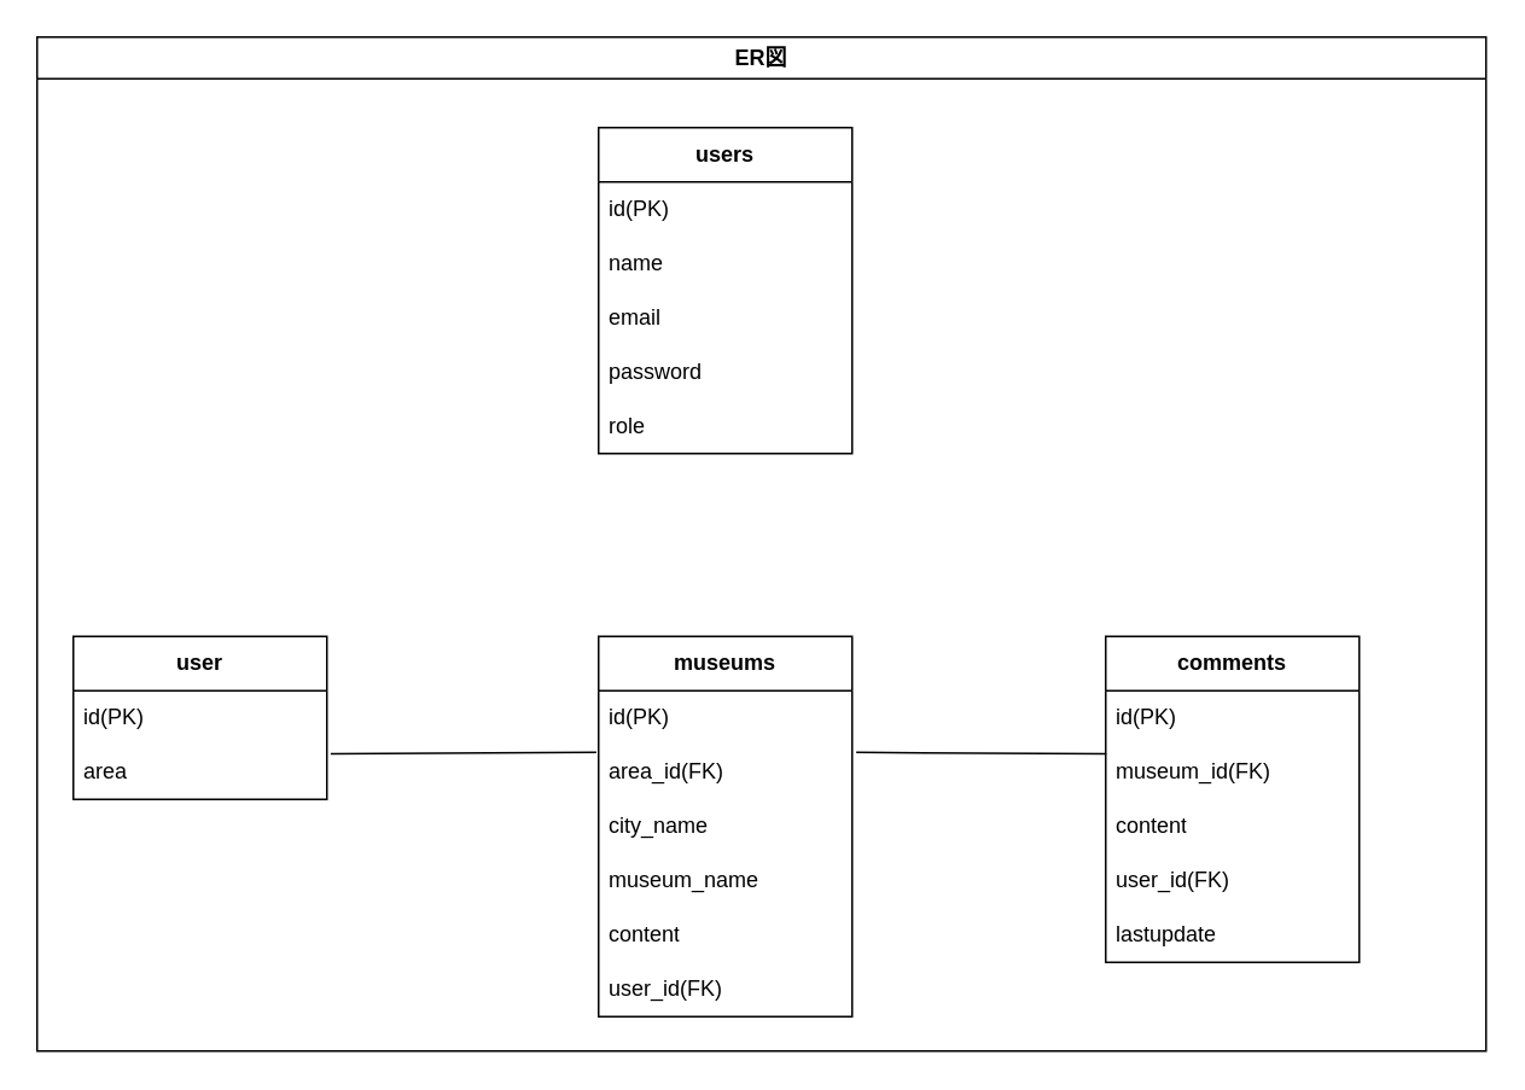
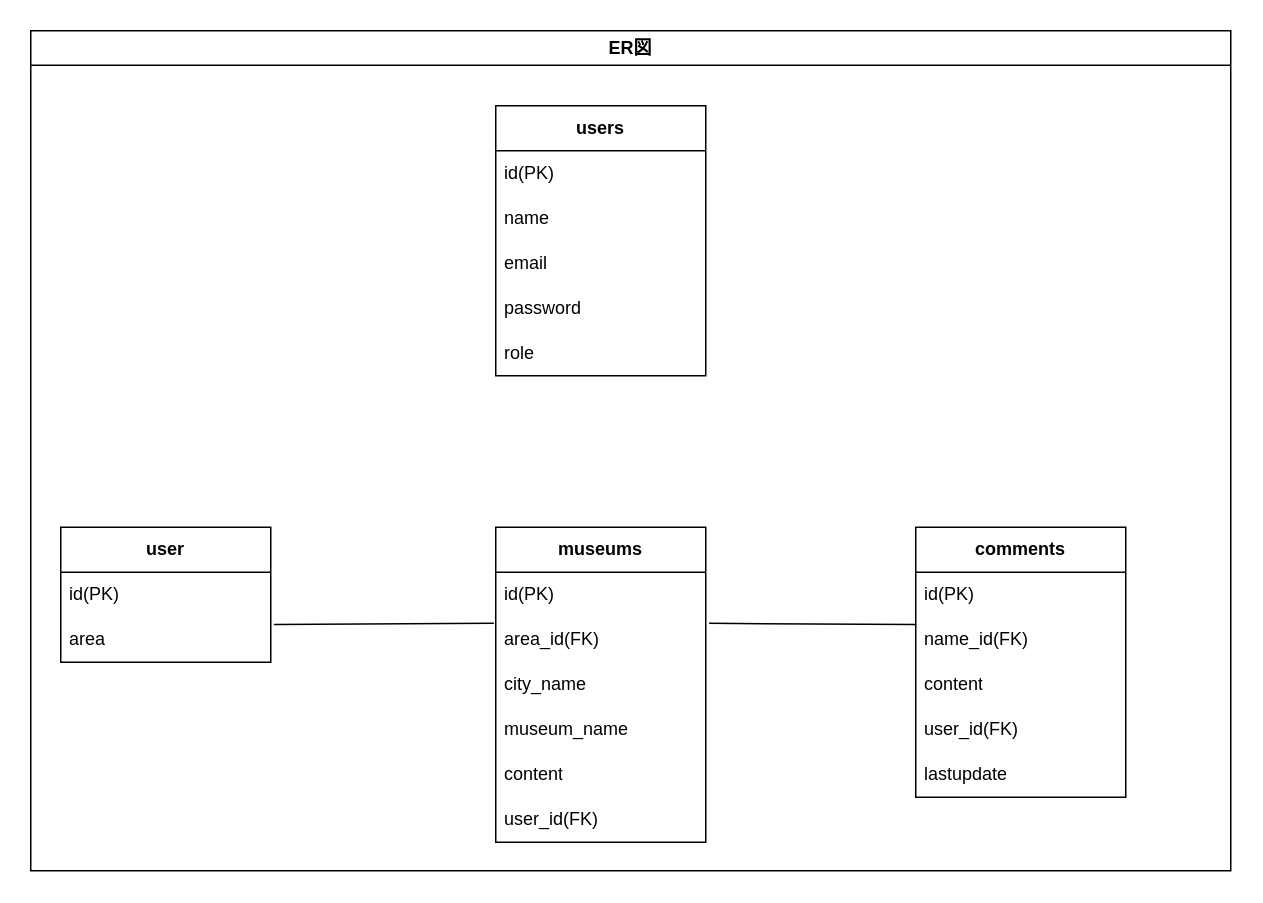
- <mxCell id="21" value="museum_id(FK)" style="text;strokeColor=none;fillColor=none;align=left;verticalAlign=middle;spacingLeft=4;spacingRight=4;overflow=hidden;points=[[0,0.5],[1,0.5]];portConstraint=eastwest;rotatable=0;whiteSpace=wrap;html=1;" vertex="1" parent="19"><mxGeometry y="60" width="140" height="30" as="geometry" /></mxCell>
+ <mxCell id="21" value="name_id(FK)" style="text;strokeColor=none;fillColor=none;align=left;verticalAlign=middle;spacingLeft=4;spacingRight=4;overflow=hidden;points=[[0,0.5],[1,0.5]];portConstraint=eastwest;rotatable=0;whiteSpace=wrap;html=1;" vertex="1" parent="19"><mxGeometry y="60" width="140" height="30" as="geometry" /></mxCell>
